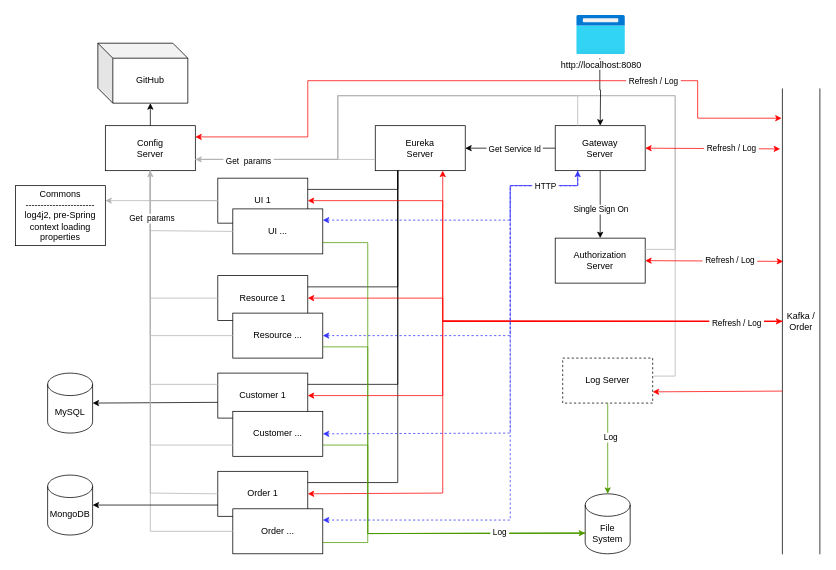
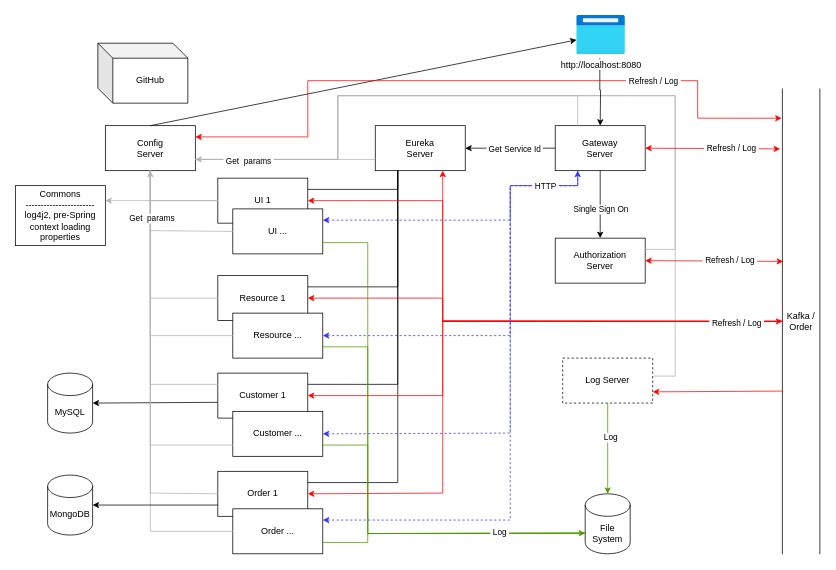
- <mxCell id="20" value="" style="endArrow=classic;html=1;rounded=0;exitX=0.5;exitY=0;exitDx=0;exitDy=0;entryX=0;entryY=0;entryDx=70;entryDy=80;entryPerimeter=0;endFill=1;" parent="1" source="4" target="17" edge="1"><mxGeometry width="50" height="50" relative="1" as="geometry"><mxPoint x="240" y="157" as="sourcePoint" /><mxPoint x="330" y="137" as="targetPoint" /></mxGeometry></mxCell>
+ <mxCell id="20" value="" style="endArrow=classic;html=1;rounded=0;exitX=0.5;exitY=0;exitDx=0;exitDy=0;endFill=1;" parent="1" source="4" target="73" edge="1"><mxGeometry width="50" height="50" relative="1" as="geometry"><mxPoint x="240" y="157" as="sourcePoint" /><mxPoint x="330" y="137" as="targetPoint" /></mxGeometry></mxCell>
